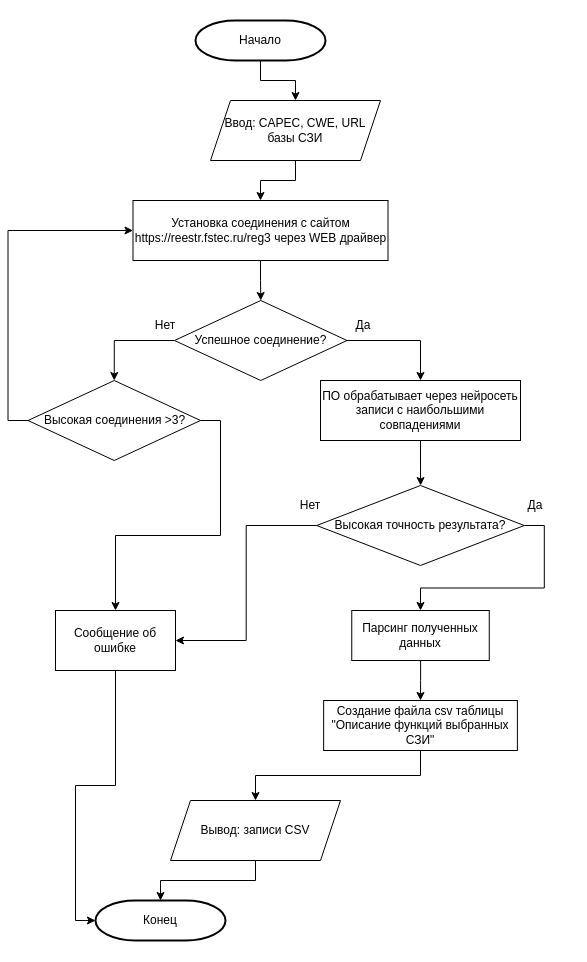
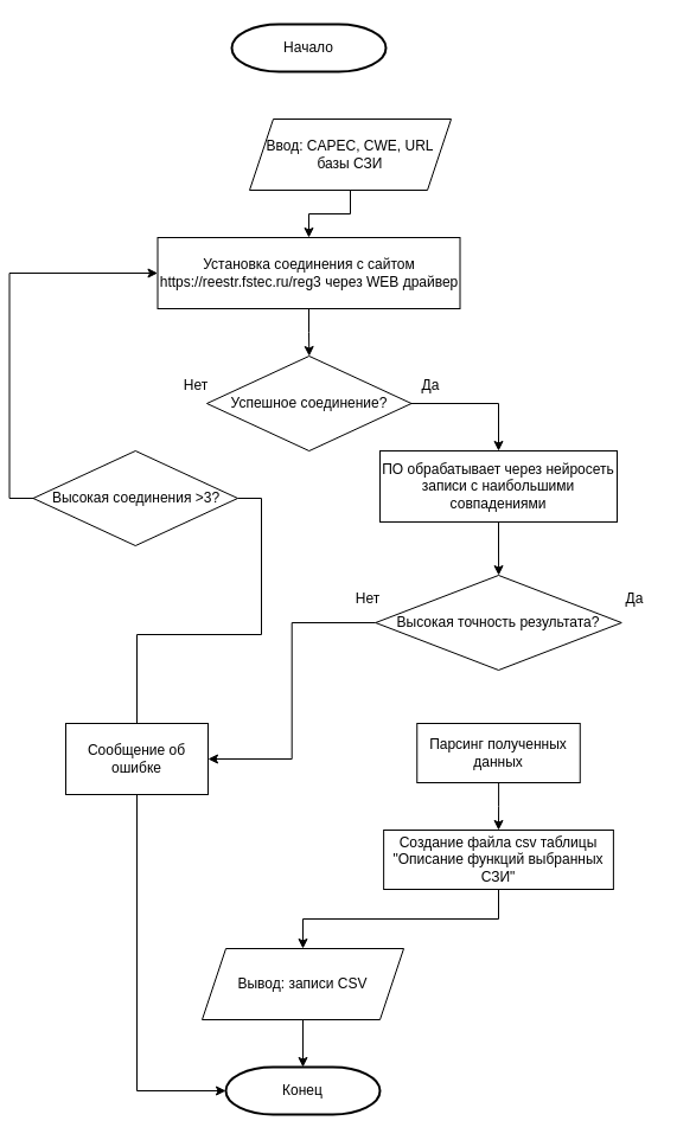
- <mxCell id="2" value="" style="edgeStyle=orthogonalEdgeStyle;rounded=0;orthogonalLoop=1;jettySize=auto;html=1;" edge="1" parent="1" source="3" target="6"><mxGeometry relative="1" as="geometry" /></mxCell>
- <mxCell id="9" style="edgeStyle=orthogonalEdgeStyle;rounded=0;orthogonalLoop=1;jettySize=auto;html=1;exitX=0;exitY=0.5;exitDx=0;exitDy=0;entryX=0.5;entryY=0;entryDx=0;entryDy=0;" edge="1" parent="1" source="11" target="14"><mxGeometry relative="1" as="geometry" /></mxCell>
- <mxCell id="20" style="edgeStyle=orthogonalEdgeStyle;rounded=0;orthogonalLoop=1;jettySize=auto;html=1;exitX=1;exitY=0.5;exitDx=0;exitDy=0;entryX=0.5;entryY=0;entryDx=0;entryDy=0;" edge="1" parent="1" source="21" target="23"><mxGeometry relative="1" as="geometry" /></mxCell>
- <mxCell id="12" style="edgeStyle=orthogonalEdgeStyle;rounded=0;orthogonalLoop=1;jettySize=auto;html=1;exitX=1;exitY=0.5;exitDx=0;exitDy=0;entryX=0.5;entryY=0;entryDx=0;entryDy=0;" edge="1" parent="1" source="14" target="15"><mxGeometry relative="1" as="geometry" /></mxCell>
+ <mxCell id="12" style="edgeStyle=orthogonalEdgeStyle;rounded=0;orthogonalLoop=1;jettySize=auto;html=1;exitX=1;exitY=0.5;exitDx=0;exitDy=0;entryX=0.5;entryY=0;entryDx=0;entryDy=0;endArrow=none;" edge="1" parent="1" source="14" target="15"><mxGeometry relative="1" as="geometry" /></mxCell>
- <mxCell id="4" value="Конец" style="strokeWidth=2;html=1;shape=mxgraph.flowchart.terminator;whiteSpace=wrap;" vertex="1" parent="1"><mxGeometry x="88" y="900" width="130" height="40" as="geometry" /></mxCell>
+ <mxCell id="4" value="Конец" style="strokeWidth=2;html=1;shape=mxgraph.flowchart.terminator;whiteSpace=wrap;" vertex="1" parent="1"><mxGeometry x="183" y="900" width="130" height="40" as="geometry" /></mxCell>
